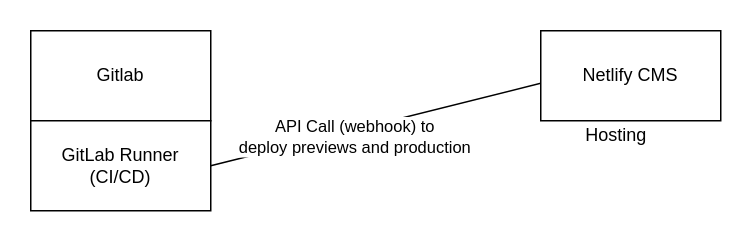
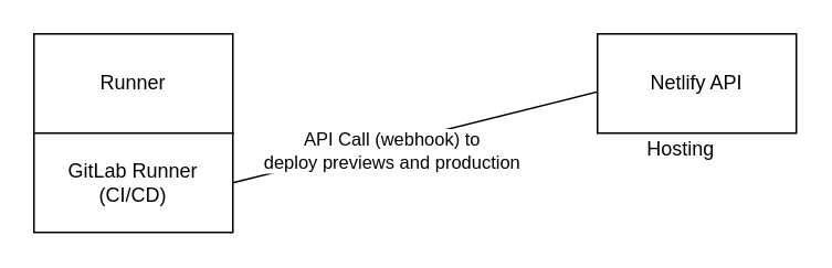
- <mxCell id="2" value="Gitlab" style="rounded=0;whiteSpace=wrap;html=1;" vertex="1" parent="1"><mxGeometry x="20" y="20" width="120" height="60" as="geometry" /></mxCell>
+ <mxCell id="2" value="Runner" style="rounded=0;whiteSpace=wrap;html=1;" vertex="1" parent="1"><mxGeometry x="20" y="20" width="120" height="60" as="geometry" /></mxCell>
- <mxCell id="5" value="Netlify CMS" style="whiteSpace=wrap;html=1;" vertex="1" parent="1"><mxGeometry x="360" y="20" width="120" height="60" as="geometry" /></mxCell>
+ <mxCell id="5" value="Netlify API" style="whiteSpace=wrap;html=1;" vertex="1" parent="1"><mxGeometry x="360" y="20" width="120" height="60" as="geometry" /></mxCell>
